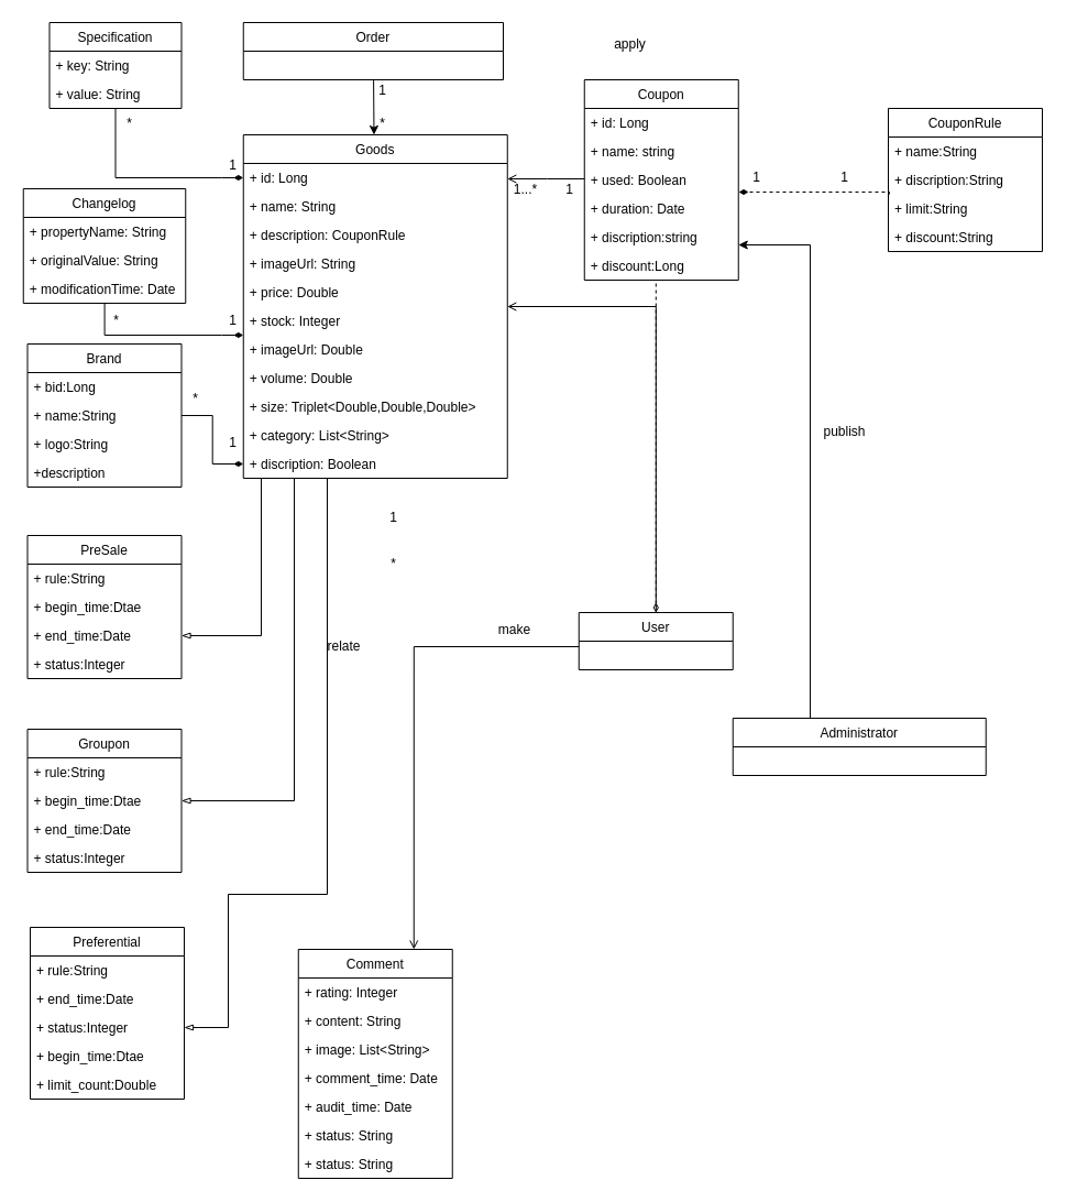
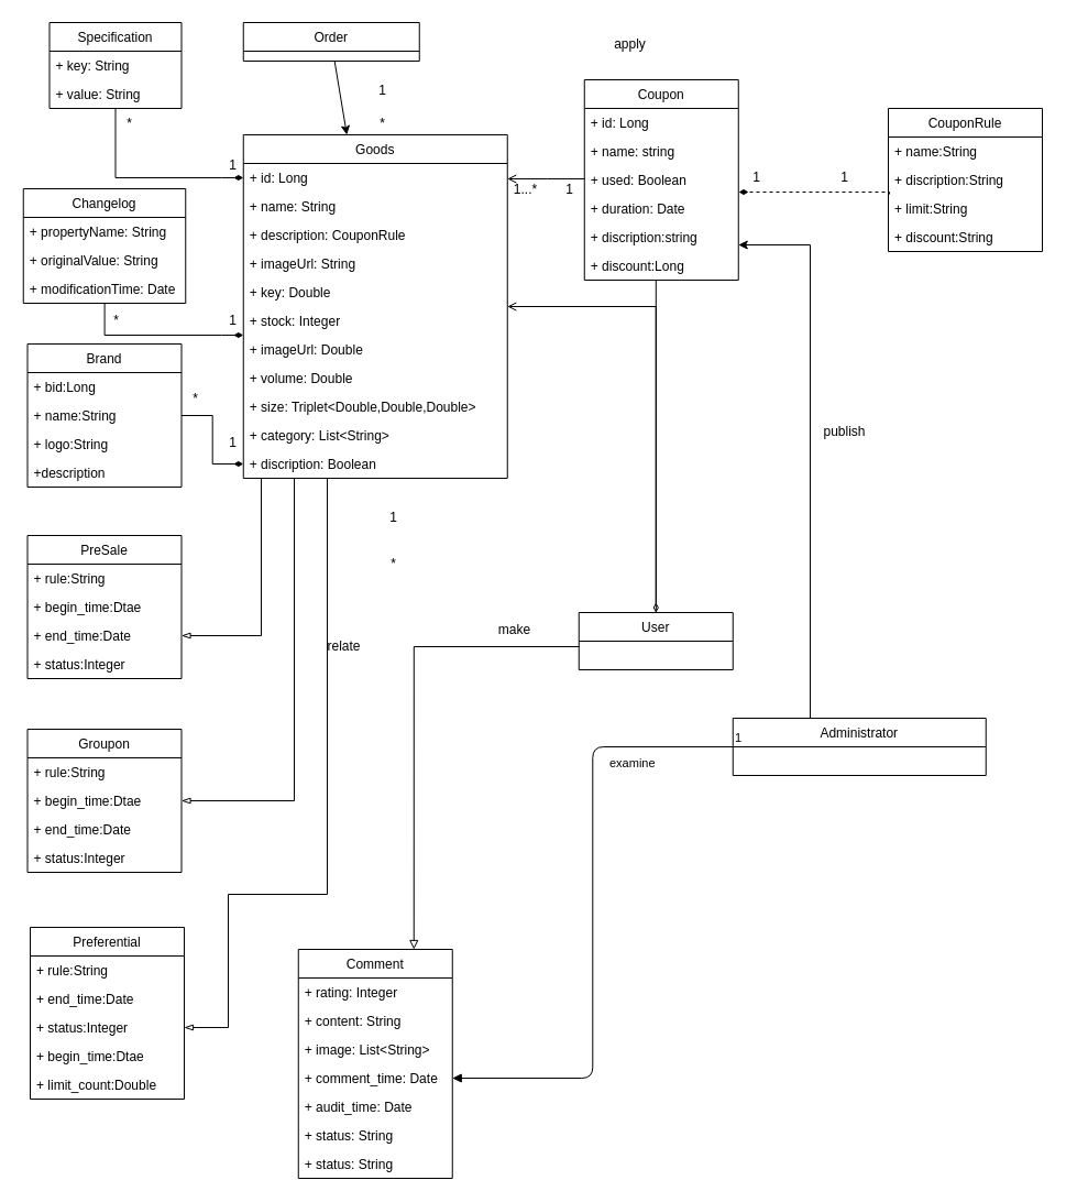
- <mxCell id="51" value="Order" style="swimlane;fontStyle=0;childLayout=stackLayout;horizontal=1;startSize=26;fillColor=none;horizontalStack=0;resizeParent=1;resizeParentMax=0;resizeLast=0;collapsible=1;marginBottom=0;" parent="1" vertex="1"><mxGeometry x="220.75" y="20" width="236.25" height="52" as="geometry" /></mxCell>
+ <mxCell id="51" value="Order" style="swimlane;fontStyle=0;childLayout=stackLayout;horizontal=1;startSize=26;fillColor=none;horizontalStack=0;resizeParent=1;resizeParentMax=0;resizeLast=0;collapsible=1;marginBottom=0;" parent="1" vertex="1"><mxGeometry x="220.75" y="20" width="160" height="35" as="geometry" /></mxCell>
- <mxCell id="16" value="+ price: Double" style="text;strokeColor=none;fillColor=none;align=left;verticalAlign=top;spacingLeft=4;spacingRight=4;overflow=hidden;rotatable=0;points=[[0,0.5],[1,0.5]];portConstraint=eastwest;" parent="11" vertex="1"><mxGeometry y="130" width="240" height="26" as="geometry" /></mxCell>
+ <mxCell id="16" value="+ key: Double" style="text;strokeColor=none;fillColor=none;align=left;verticalAlign=top;spacingLeft=4;spacingRight=4;overflow=hidden;rotatable=0;points=[[0,0.5],[1,0.5]];portConstraint=eastwest;" parent="11" vertex="1"><mxGeometry y="130" width="240" height="26" as="geometry" /></mxCell>
- <mxCell id="7" style="edgeStyle=orthogonalEdgeStyle;rounded=0;orthogonalLoop=1;jettySize=auto;html=1;endArrow=none;endFill=0;startArrow=diamondThin;startFill=0;dashed=1;" parent="1" source="42" target="24" edge="1"><mxGeometry relative="1" as="geometry"><mxPoint x="687" y="612" as="sourcePoint" /><Array as="points"><mxPoint x="596" y="372" /><mxPoint x="596" y="372" /></Array></mxGeometry></mxCell>
+ <mxCell id="7" style="edgeStyle=orthogonalEdgeStyle;rounded=0;orthogonalLoop=1;jettySize=auto;html=1;endArrow=none;endFill=0;startArrow=diamondThin;startFill=0;" parent="1" source="42" target="24" edge="1"><mxGeometry relative="1" as="geometry"><mxPoint x="687" y="612" as="sourcePoint" /><Array as="points"><mxPoint x="596" y="372" /><mxPoint x="596" y="372" /></Array></mxGeometry></mxCell>
+ <mxCell id="48" value="examine" style="endArrow=block;endFill=1;html=1;align=left;verticalAlign=top;exitX=0;exitY=0.5;exitDx=0;exitDy=0;entryX=1;entryY=0.5;entryDx=0;entryDy=0;edgeStyle=orthogonalEdgeStyle;" parent="1" source="59" target="72" edge="1"><mxGeometry x="-0.535" y="14" relative="1" as="geometry"><mxPoint x="97" y="682" as="sourcePoint" /><mxPoint x="237" y="612" as="targetPoint" /><mxPoint as="offset" /></mxGeometry></mxCell>
+ <mxCell id="49" value="1" style="edgeLabel;resizable=0;html=1;align=left;verticalAlign=bottom;" parent="48" connectable="0" vertex="1"><mxGeometry x="-1" relative="1" as="geometry" /></mxCell>
- <mxCell id="6" style="edgeStyle=orthogonalEdgeStyle;rounded=0;orthogonalLoop=1;jettySize=auto;html=1;endArrow=open;endFill=0;entryX=0.75;entryY=0;entryDx=0;entryDy=0;" parent="1" source="42" target="68" edge="1"><mxGeometry relative="1" as="geometry"><Array as="points"><mxPoint x="376" y="587" /></Array></mxGeometry></mxCell>
+ <mxCell id="6" style="edgeStyle=orthogonalEdgeStyle;rounded=0;orthogonalLoop=1;jettySize=auto;html=1;endArrow=block;endFill=0;entryX=0.75;entryY=0;entryDx=0;entryDy=0;" parent="1" source="42" target="68" edge="1"><mxGeometry relative="1" as="geometry"><Array as="points"><mxPoint x="376" y="587" /></Array></mxGeometry></mxCell>
